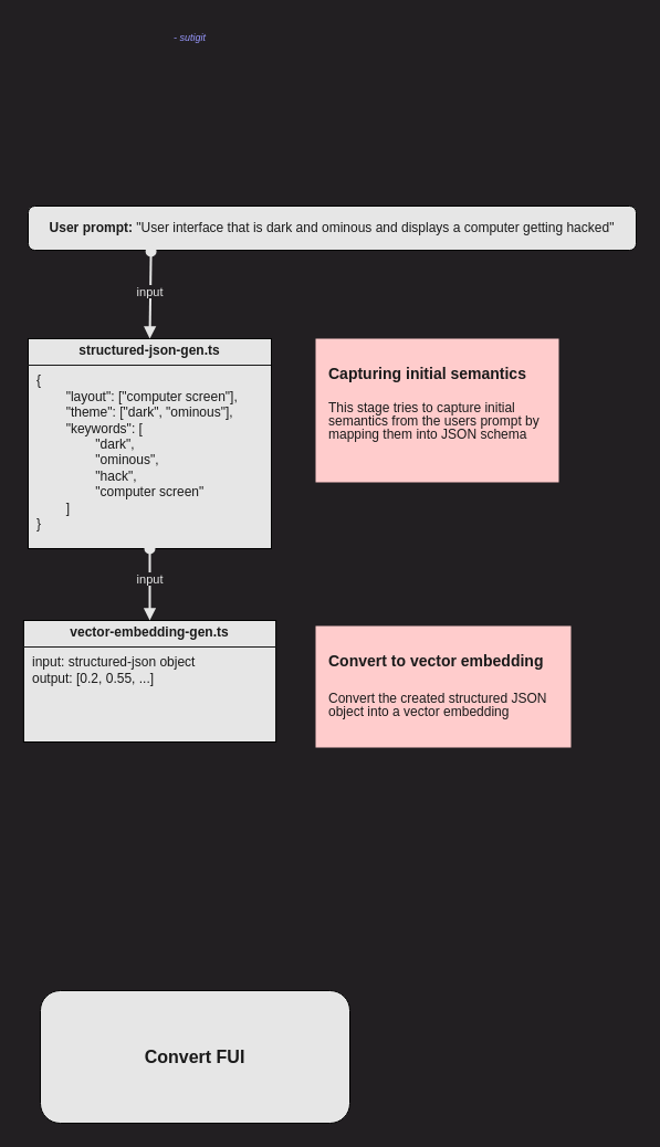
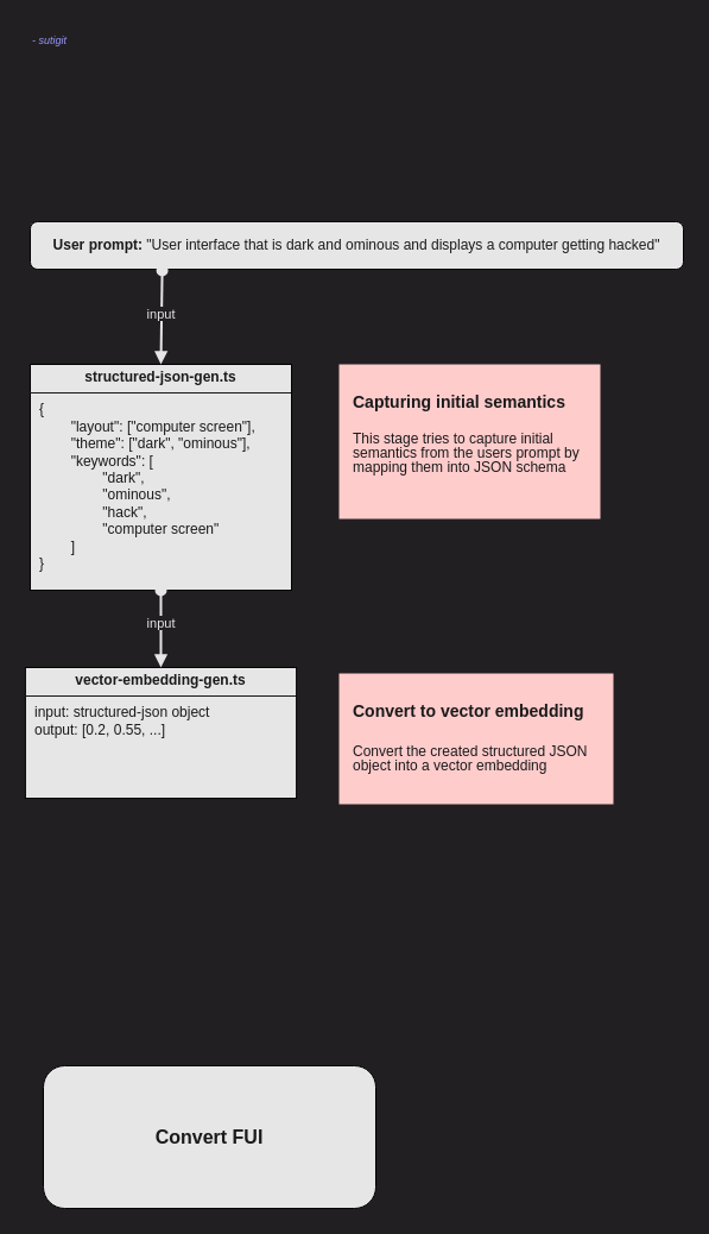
- <mxCell id="8" value="&lt;font style=&quot;font-size: 9px;&quot;&gt;&lt;i style=&quot;&quot;&gt;- sutigit&lt;/i&gt;&lt;/font&gt;" style="text;html=1;align=left;verticalAlign=middle;resizable=0;points=[];autosize=1;strokeColor=none;fillColor=none;fontColor=#9999FF;" vertex="1" parent="1"><mxGeometry x="155" y="20" width="47" height="26" as="geometry" /></mxCell>
+ <mxCell id="8" value="&lt;font style=&quot;font-size: 9px;&quot;&gt;&lt;i style=&quot;&quot;&gt;- sutigit&lt;/i&gt;&lt;/font&gt;" style="text;html=1;align=left;verticalAlign=middle;resizable=0;points=[];autosize=1;strokeColor=none;fillColor=none;fontColor=#9999FF;" vertex="1" parent="1"><mxGeometry x="25" y="20" width="47" height="26" as="geometry" /></mxCell>
